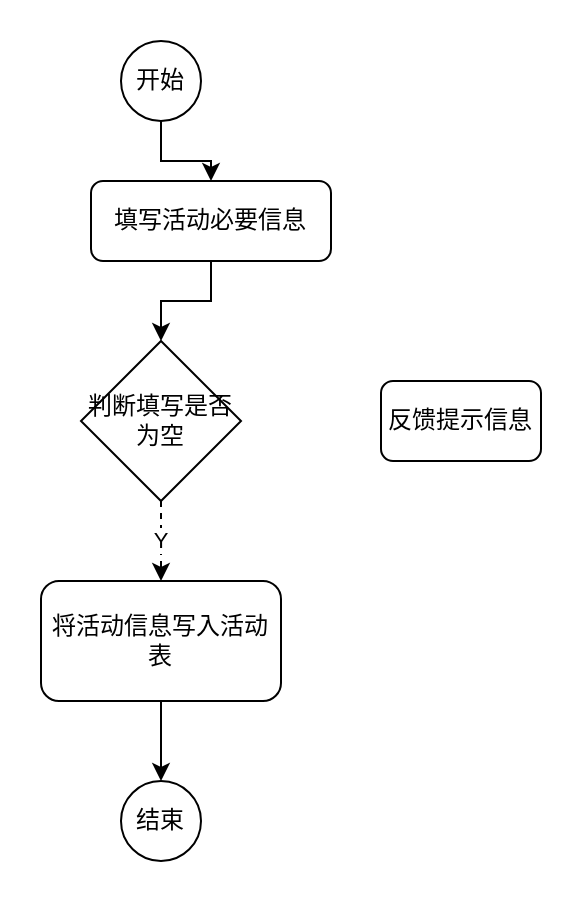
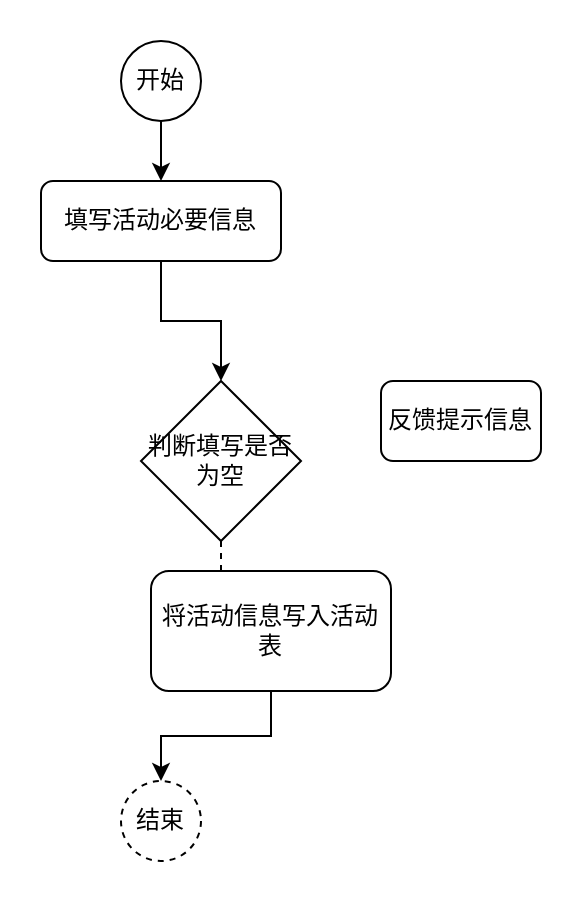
- <mxCell id="3" value="填写活动必要信息" style="rounded=1;whiteSpace=wrap;html=1;fontSize=12;glass=0;strokeWidth=1;shadow=0;" parent="1" vertex="1"><mxGeometry x="45" y="90" width="120" height="40" as="geometry" /></mxCell>
+ <mxCell id="3" value="填写活动必要信息" style="rounded=1;whiteSpace=wrap;html=1;fontSize=12;glass=0;strokeWidth=1;shadow=0;" parent="1" vertex="1"><mxGeometry x="20" y="90" width="120" height="40" as="geometry" /></mxCell>
- <mxCell id="5" value="判断填写是否为空" style="rhombus;whiteSpace=wrap;html=1;" parent="1" vertex="1"><mxGeometry x="40" y="170" width="80" height="80" as="geometry" /></mxCell>
+ <mxCell id="5" value="判断填写是否为空" style="rhombus;whiteSpace=wrap;html=1;" parent="1" vertex="1"><mxGeometry x="70" y="190" width="80" height="80" as="geometry" /></mxCell>
- <mxCell id="8" value="将活动信息写入活动表" style="rounded=1;whiteSpace=wrap;html=1;fontSize=12;glass=0;strokeWidth=1;shadow=0;" parent="1" vertex="1"><mxGeometry x="20" y="290" width="120" height="60" as="geometry" /></mxCell>
+ <mxCell id="8" value="将活动信息写入活动表" style="rounded=1;whiteSpace=wrap;html=1;fontSize=12;glass=0;strokeWidth=1;shadow=0;" parent="1" vertex="1"><mxGeometry x="75" y="285" width="120" height="60" as="geometry" /></mxCell>
- <mxCell id="9" value="结束" style="ellipse;whiteSpace=wrap;html=1;aspect=fixed;" vertex="1" parent="1"><mxGeometry x="60" y="390" width="40" height="40" as="geometry" /></mxCell>
+ <mxCell id="9" value="结束" style="ellipse;whiteSpace=wrap;html=1;aspect=fixed;dashed=1;" vertex="1" parent="1"><mxGeometry x="60" y="390" width="40" height="40" as="geometry" /></mxCell>
